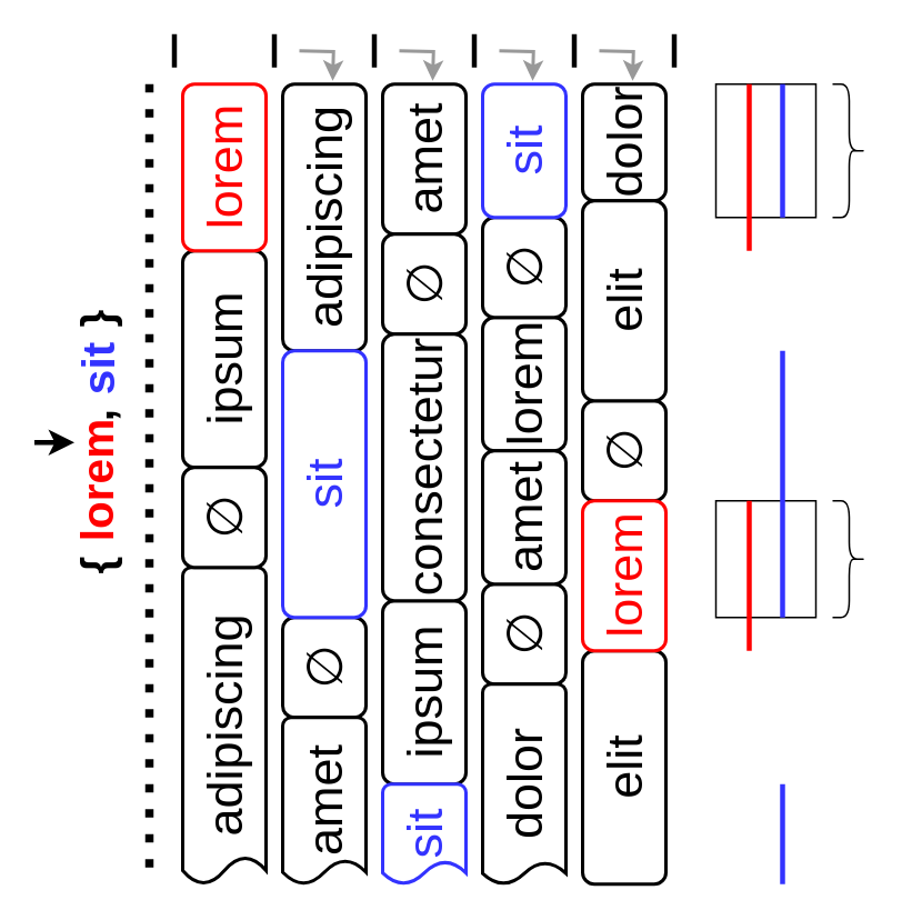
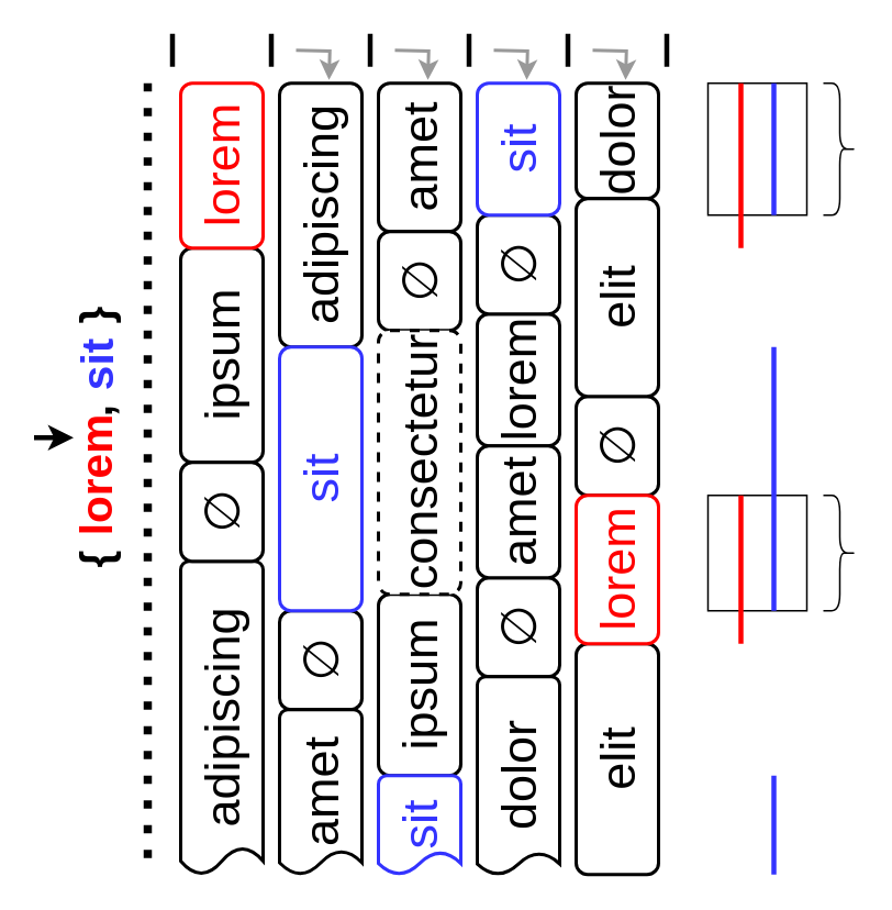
- <mxCell id="32" value="consectetur" style="rounded=1;whiteSpace=wrap;html=1;absoluteArcSize=1;arcSize=14;strokeWidth=2;horizontal=0;fontSize=30;fontColor=#000000;strokeColor=#000000;" parent="1" vertex="1"><mxGeometry x="229" y="200" width="50" height="160" as="geometry" /></mxCell>
+ <mxCell id="32" value="consectetur" style="rounded=1;whiteSpace=wrap;html=1;absoluteArcSize=1;arcSize=14;strokeWidth=2;horizontal=0;fontSize=30;fontColor=#000000;strokeColor=#000000;dashed=1;" parent="1" vertex="1"><mxGeometry x="229" y="200" width="50" height="160" as="geometry" /></mxCell>
